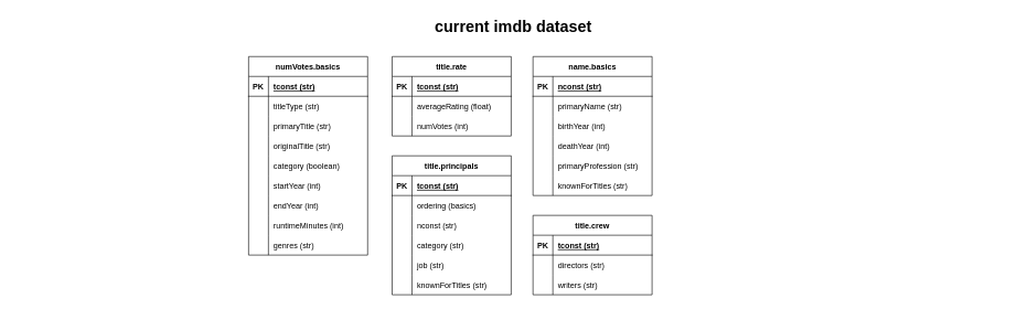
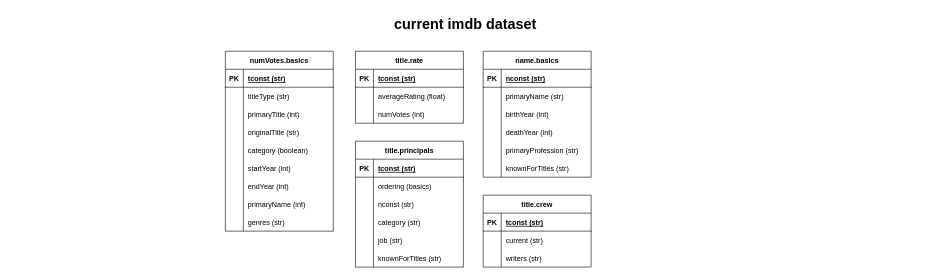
- <mxCell id="12" value="primaryTitle (str)" style="shape=partialRectangle;connectable=0;fillColor=none;top=0;left=0;bottom=0;right=0;align=left;spacingLeft=6;overflow=hidden;" parent="10" vertex="1"><mxGeometry x="30" width="150" height="30" as="geometry"><mxRectangle width="150" height="30" as="alternateBounds" /></mxGeometry></mxCell>
+ <mxCell id="12" value="primaryTitle (int)" style="shape=partialRectangle;connectable=0;fillColor=none;top=0;left=0;bottom=0;right=0;align=left;spacingLeft=6;overflow=hidden;" parent="10" vertex="1"><mxGeometry x="30" width="150" height="30" as="geometry"><mxRectangle width="150" height="30" as="alternateBounds" /></mxGeometry></mxCell>
- <mxCell id="27" value="runtimeMinutes (int)" style="shape=partialRectangle;connectable=0;fillColor=none;top=0;left=0;bottom=0;right=0;align=left;spacingLeft=6;overflow=hidden;" parent="25" vertex="1"><mxGeometry x="30" width="150" height="30" as="geometry"><mxRectangle width="150" height="30" as="alternateBounds" /></mxGeometry></mxCell>
+ <mxCell id="27" value="primaryName (int)" style="shape=partialRectangle;connectable=0;fillColor=none;top=0;left=0;bottom=0;right=0;align=left;spacingLeft=6;overflow=hidden;" parent="25" vertex="1"><mxGeometry x="30" width="150" height="30" as="geometry"><mxRectangle width="150" height="30" as="alternateBounds" /></mxGeometry></mxCell>
- <mxCell id="66" value="directors (str)" style="shape=partialRectangle;connectable=0;fillColor=none;top=0;left=0;bottom=0;right=0;align=left;spacingLeft=6;overflow=hidden;" parent="64" vertex="1"><mxGeometry x="30" width="150" height="30" as="geometry"><mxRectangle width="150" height="30" as="alternateBounds" /></mxGeometry></mxCell>
+ <mxCell id="66" value="current (str)" style="shape=partialRectangle;connectable=0;fillColor=none;top=0;left=0;bottom=0;right=0;align=left;spacingLeft=6;overflow=hidden;" parent="64" vertex="1"><mxGeometry x="30" width="150" height="30" as="geometry"><mxRectangle width="150" height="30" as="alternateBounds" /></mxGeometry></mxCell>
